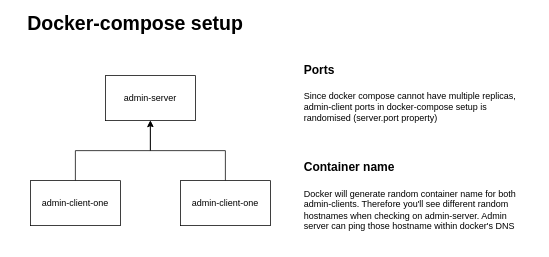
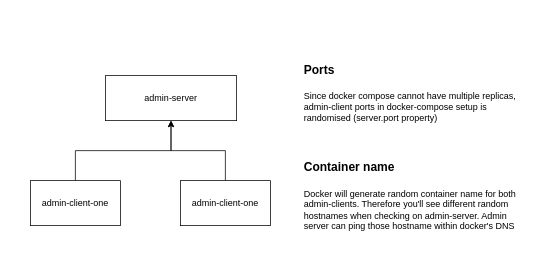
- <mxCell id="9" value="&lt;b&gt;&lt;font style=&quot;font-size: 26px&quot;&gt;Docker-compose setup&lt;/font&gt;&lt;/b&gt;" style="text;html=1;strokeColor=none;fillColor=none;align=center;verticalAlign=middle;whiteSpace=wrap;rounded=0;" vertex="1" parent="1"><mxGeometry x="20" y="20" width="320" height="20" as="geometry" /></mxCell>
- <mxCell id="2" value="admin-server" style="rounded=0;whiteSpace=wrap;html=1;" vertex="1" parent="1"><mxGeometry x="140" y="100" width="120" height="60" as="geometry" /></mxCell>
+ <mxCell id="2" value="admin-server" style="rounded=0;whiteSpace=wrap;html=1;" vertex="1" parent="1"><mxGeometry x="140" y="100" width="175" height="60" as="geometry" /></mxCell>
